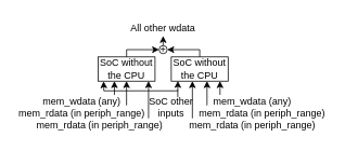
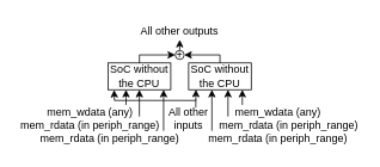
- <mxCell id="24" value="All other wdata" style="text;html=1;align=center;verticalAlign=middle;whiteSpace=wrap;rounded=0;" vertex="1" parent="1"><mxGeometry x="145" y="20" width="110" height="30" as="geometry" /></mxCell>
+ <mxCell id="24" value="All other outputs" style="text;html=1;align=center;verticalAlign=middle;whiteSpace=wrap;rounded=0;" vertex="1" parent="1"><mxGeometry x="145" y="20" width="110" height="30" as="geometry" /></mxCell>
- <mxCell id="22" value="SoC other inputs" style="text;html=1;align=center;verticalAlign=middle;whiteSpace=wrap;rounded=0;" vertex="1" parent="1"><mxGeometry x="180" y="117" width="60" height="30" as="geometry" /></mxCell>
+ <mxCell id="22" value="All other inputs" style="text;html=1;align=center;verticalAlign=middle;whiteSpace=wrap;rounded=0;" vertex="1" parent="1"><mxGeometry x="180" y="117" width="60" height="30" as="geometry" /></mxCell>
